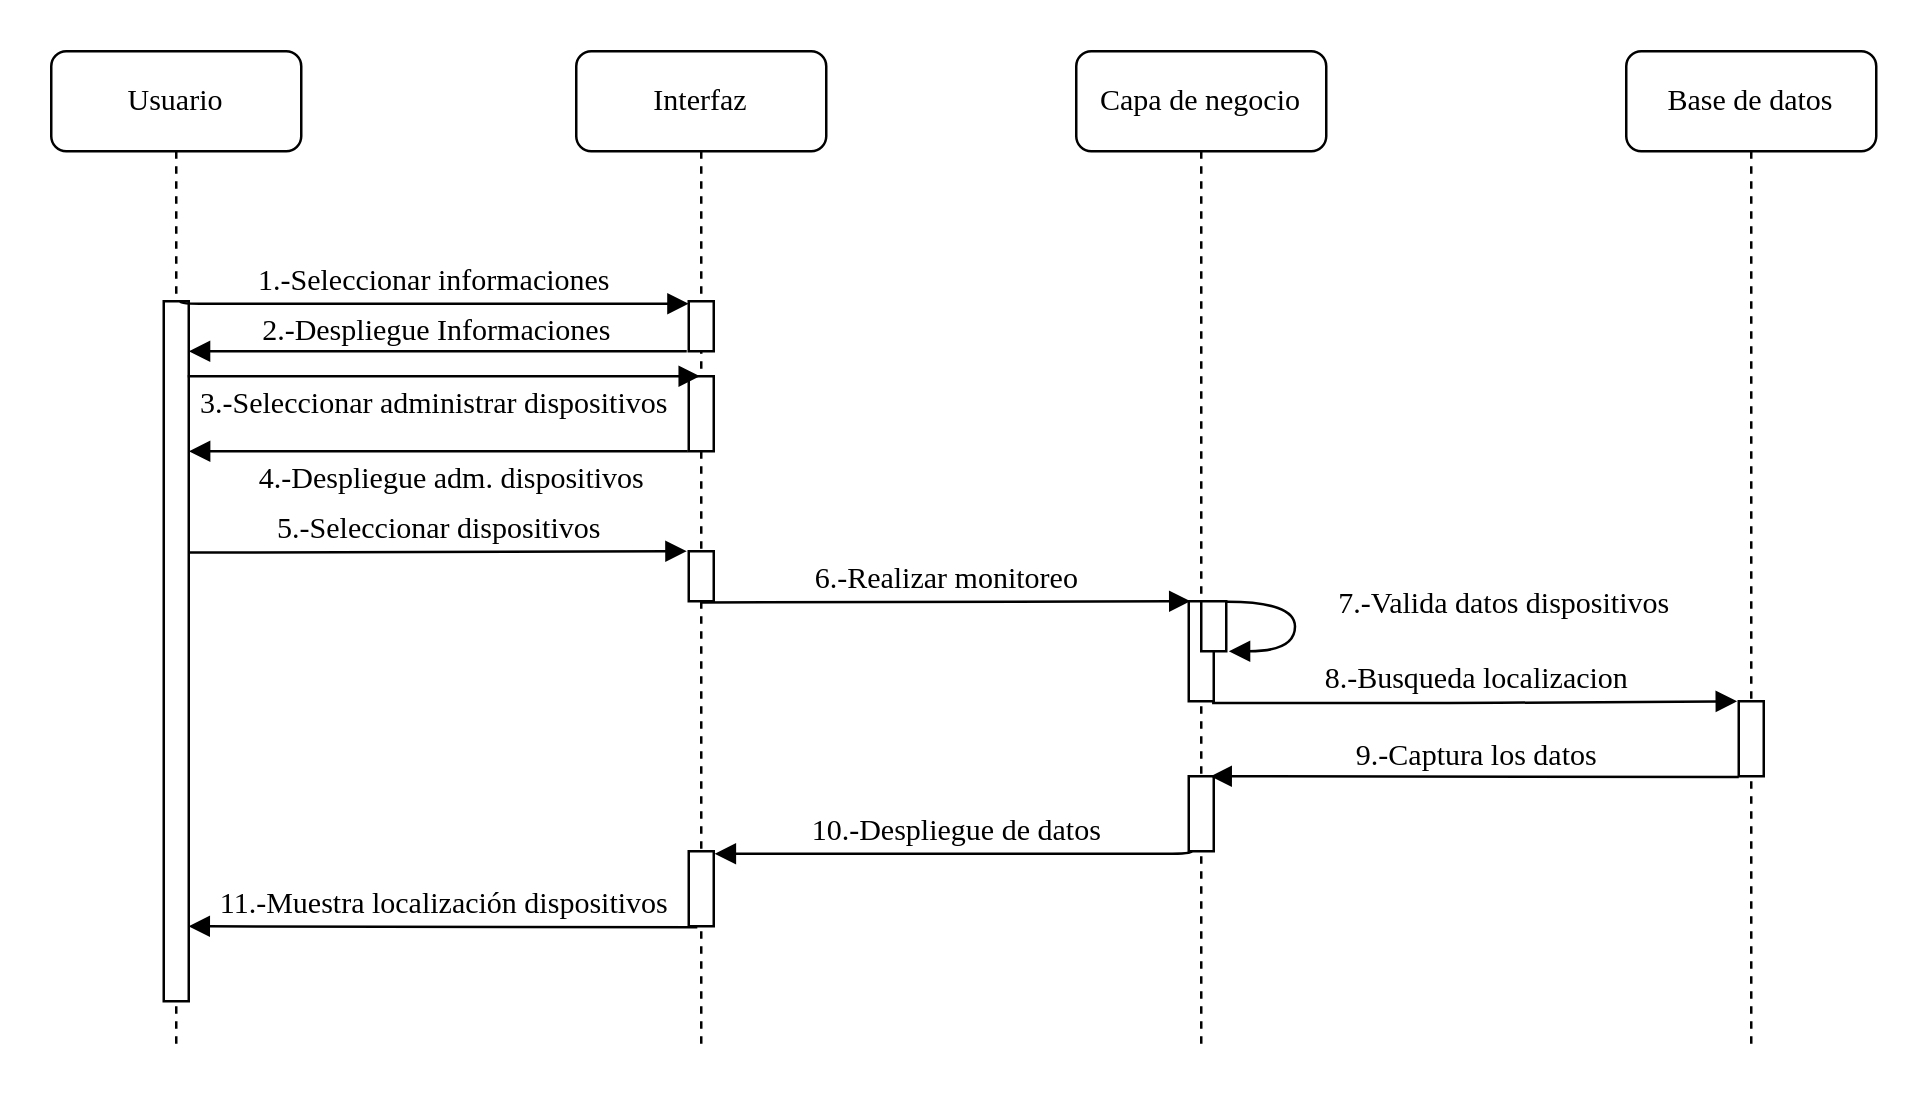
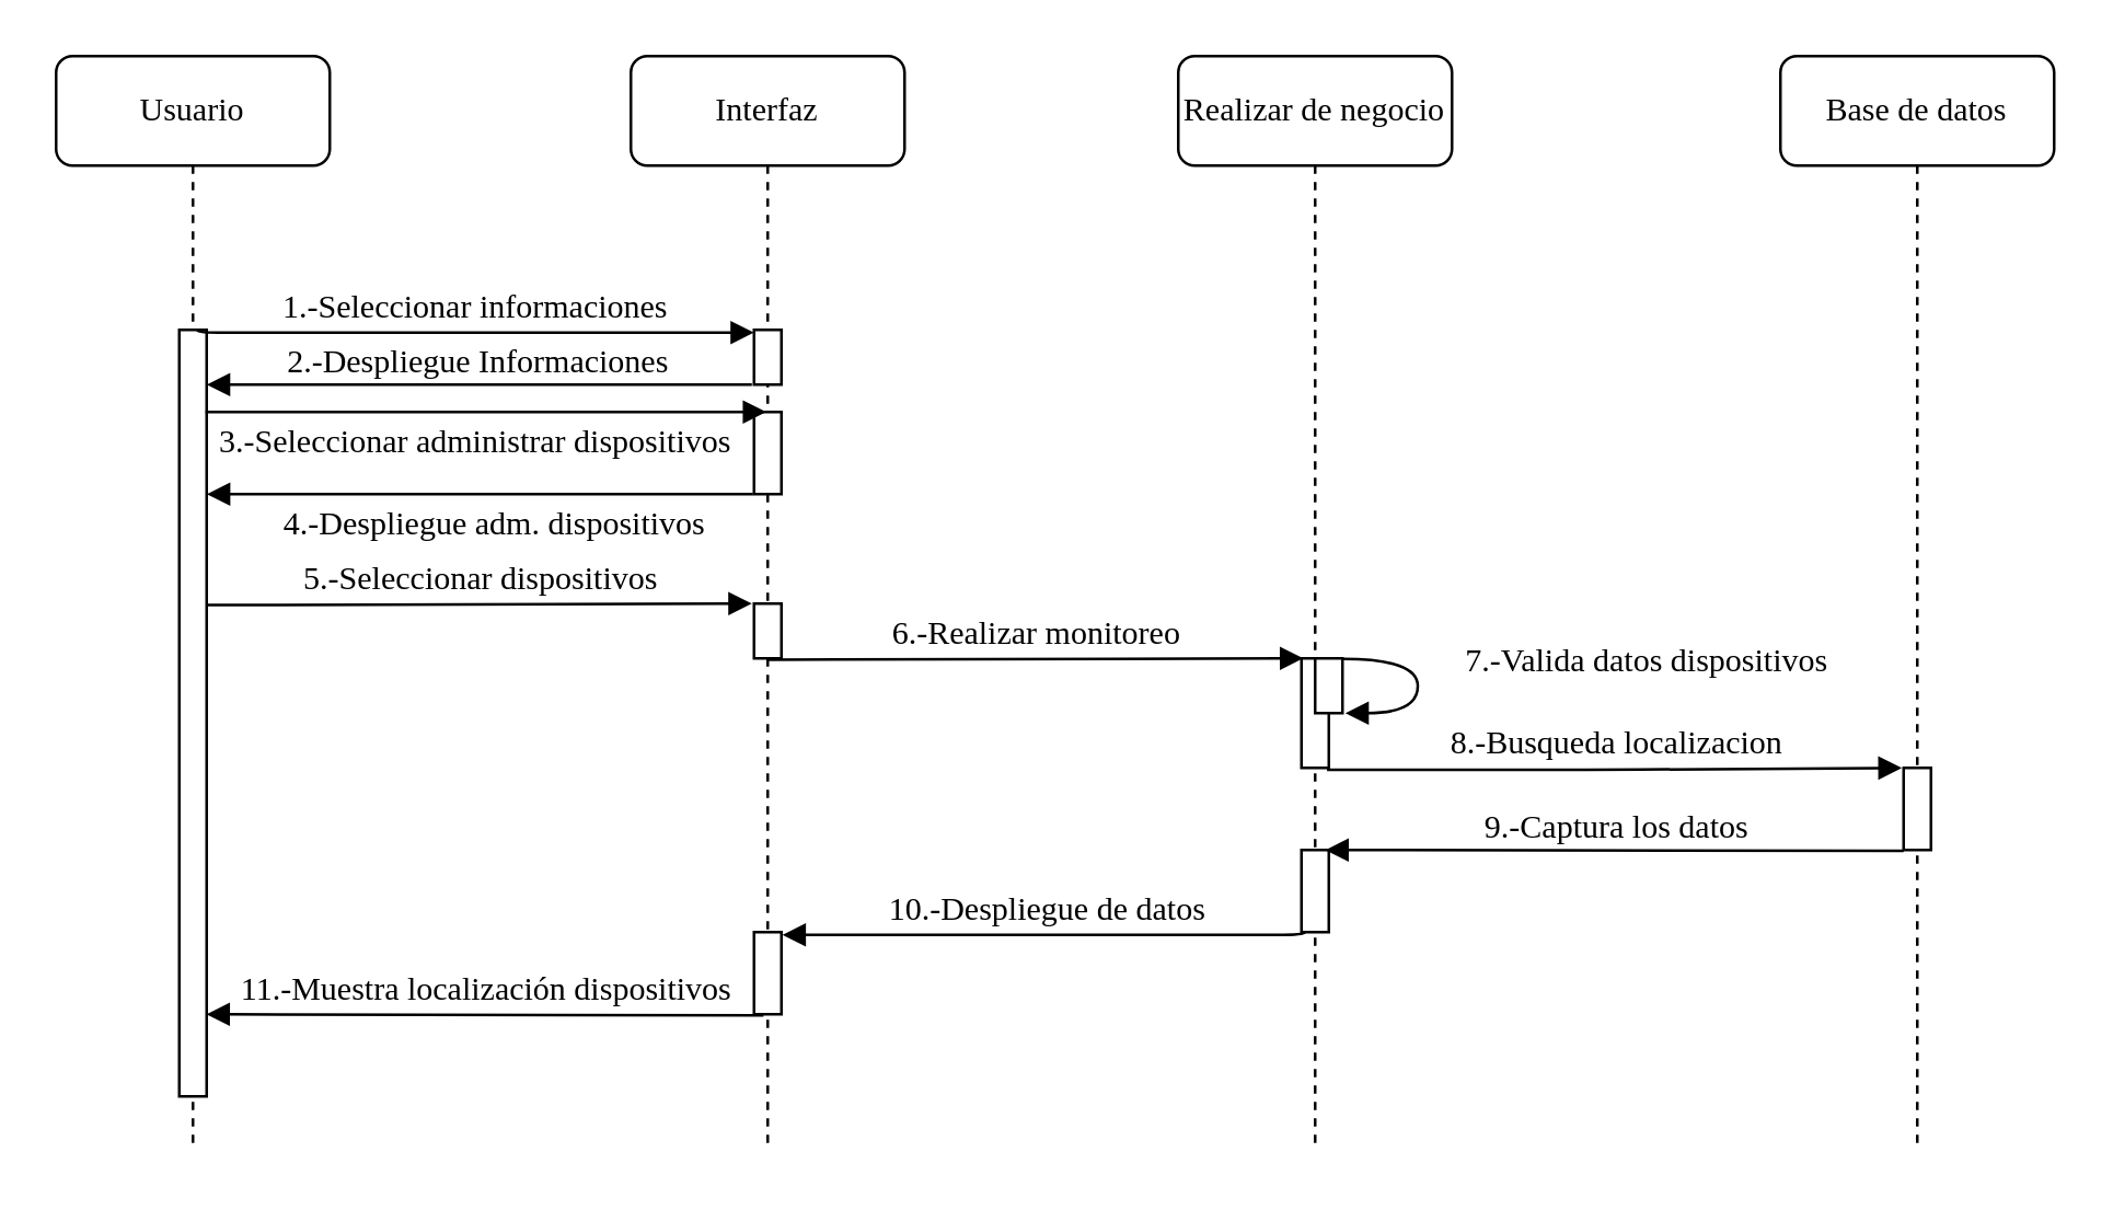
- <mxCell id="7" value="Capa de negocio" style="shape=umlLifeline;perimeter=lifelinePerimeter;whiteSpace=wrap;html=1;container=1;collapsible=0;recursiveResize=0;outlineConnect=0;rounded=1;shadow=0;comic=0;labelBackgroundColor=none;strokeWidth=1;fontFamily=Verdana;fontSize=12;align=center;" vertex="1" parent="1"><mxGeometry x="430" y="20" width="100" height="400" as="geometry" /></mxCell>
+ <mxCell id="7" value="Realizar de negocio" style="shape=umlLifeline;perimeter=lifelinePerimeter;whiteSpace=wrap;html=1;container=1;collapsible=0;recursiveResize=0;outlineConnect=0;rounded=1;shadow=0;comic=0;labelBackgroundColor=none;strokeWidth=1;fontFamily=Verdana;fontSize=12;align=center;" vertex="1" parent="1"><mxGeometry x="430" y="20" width="100" height="400" as="geometry" /></mxCell>
